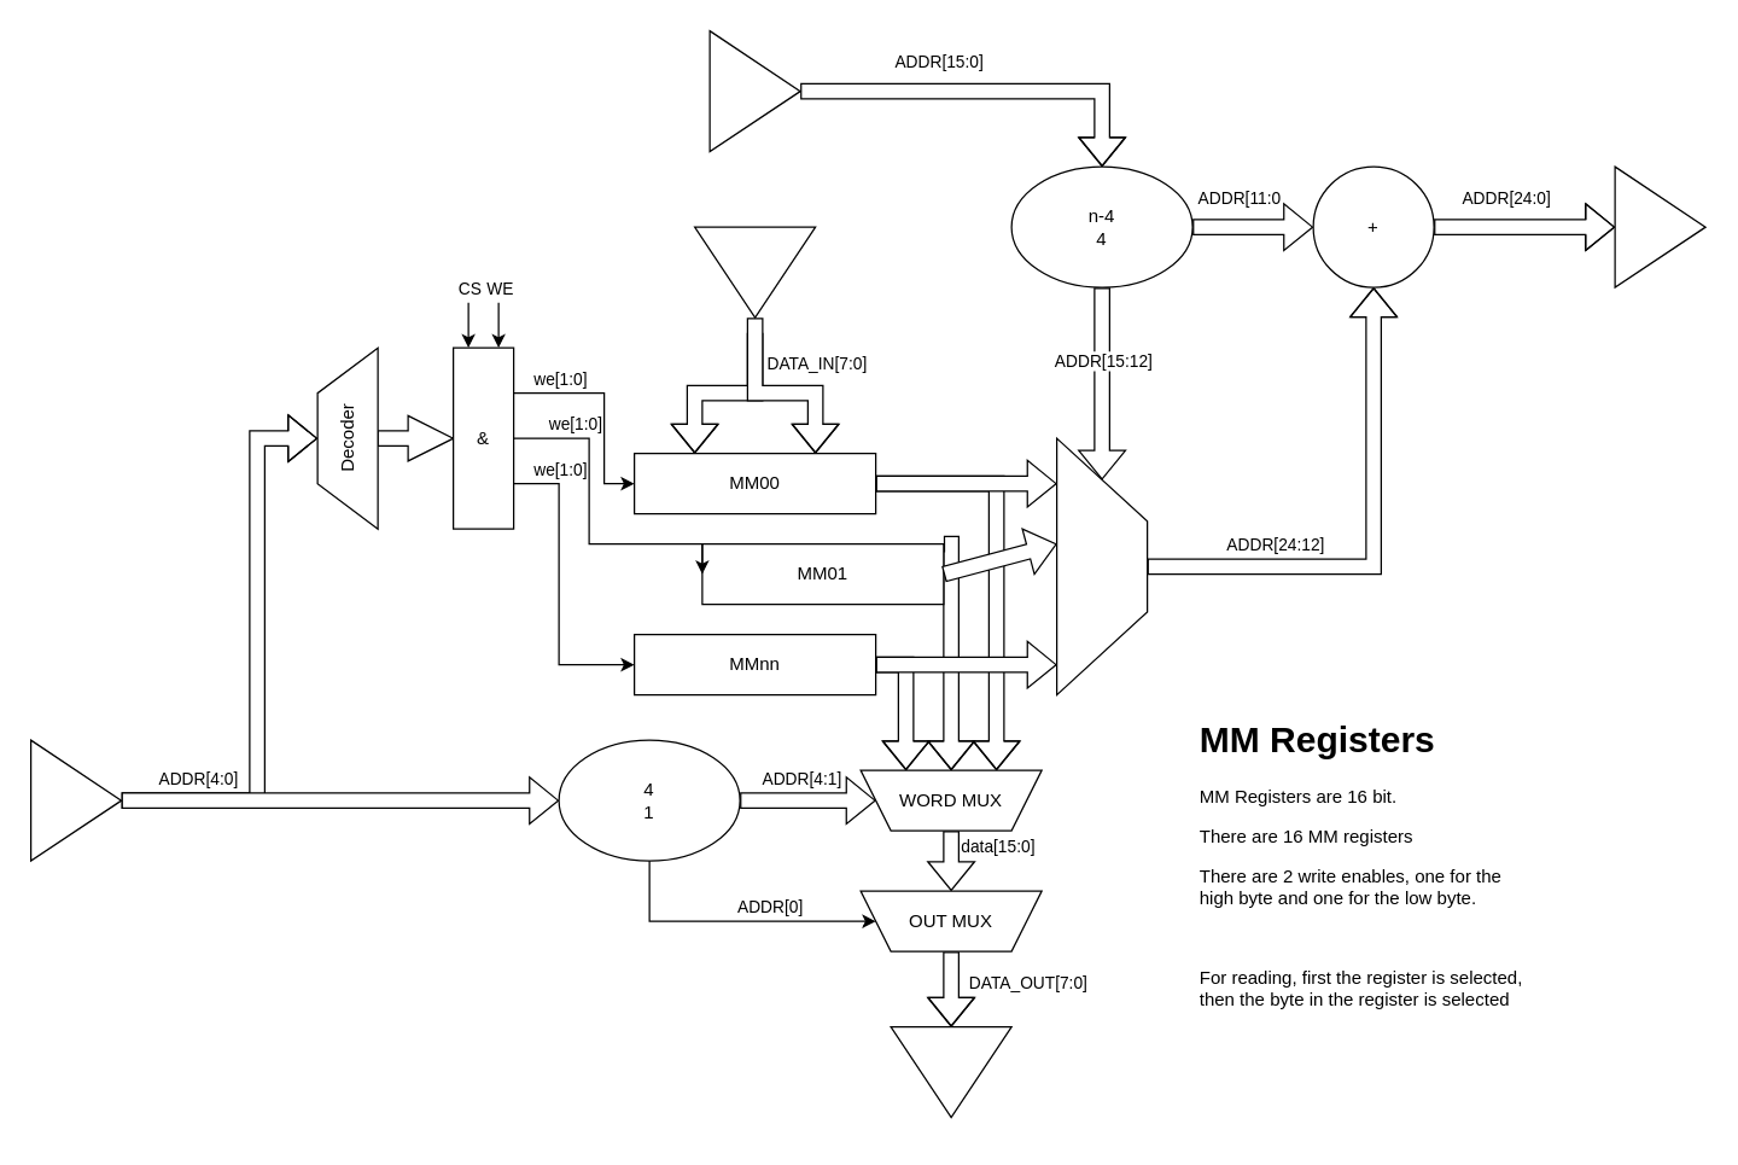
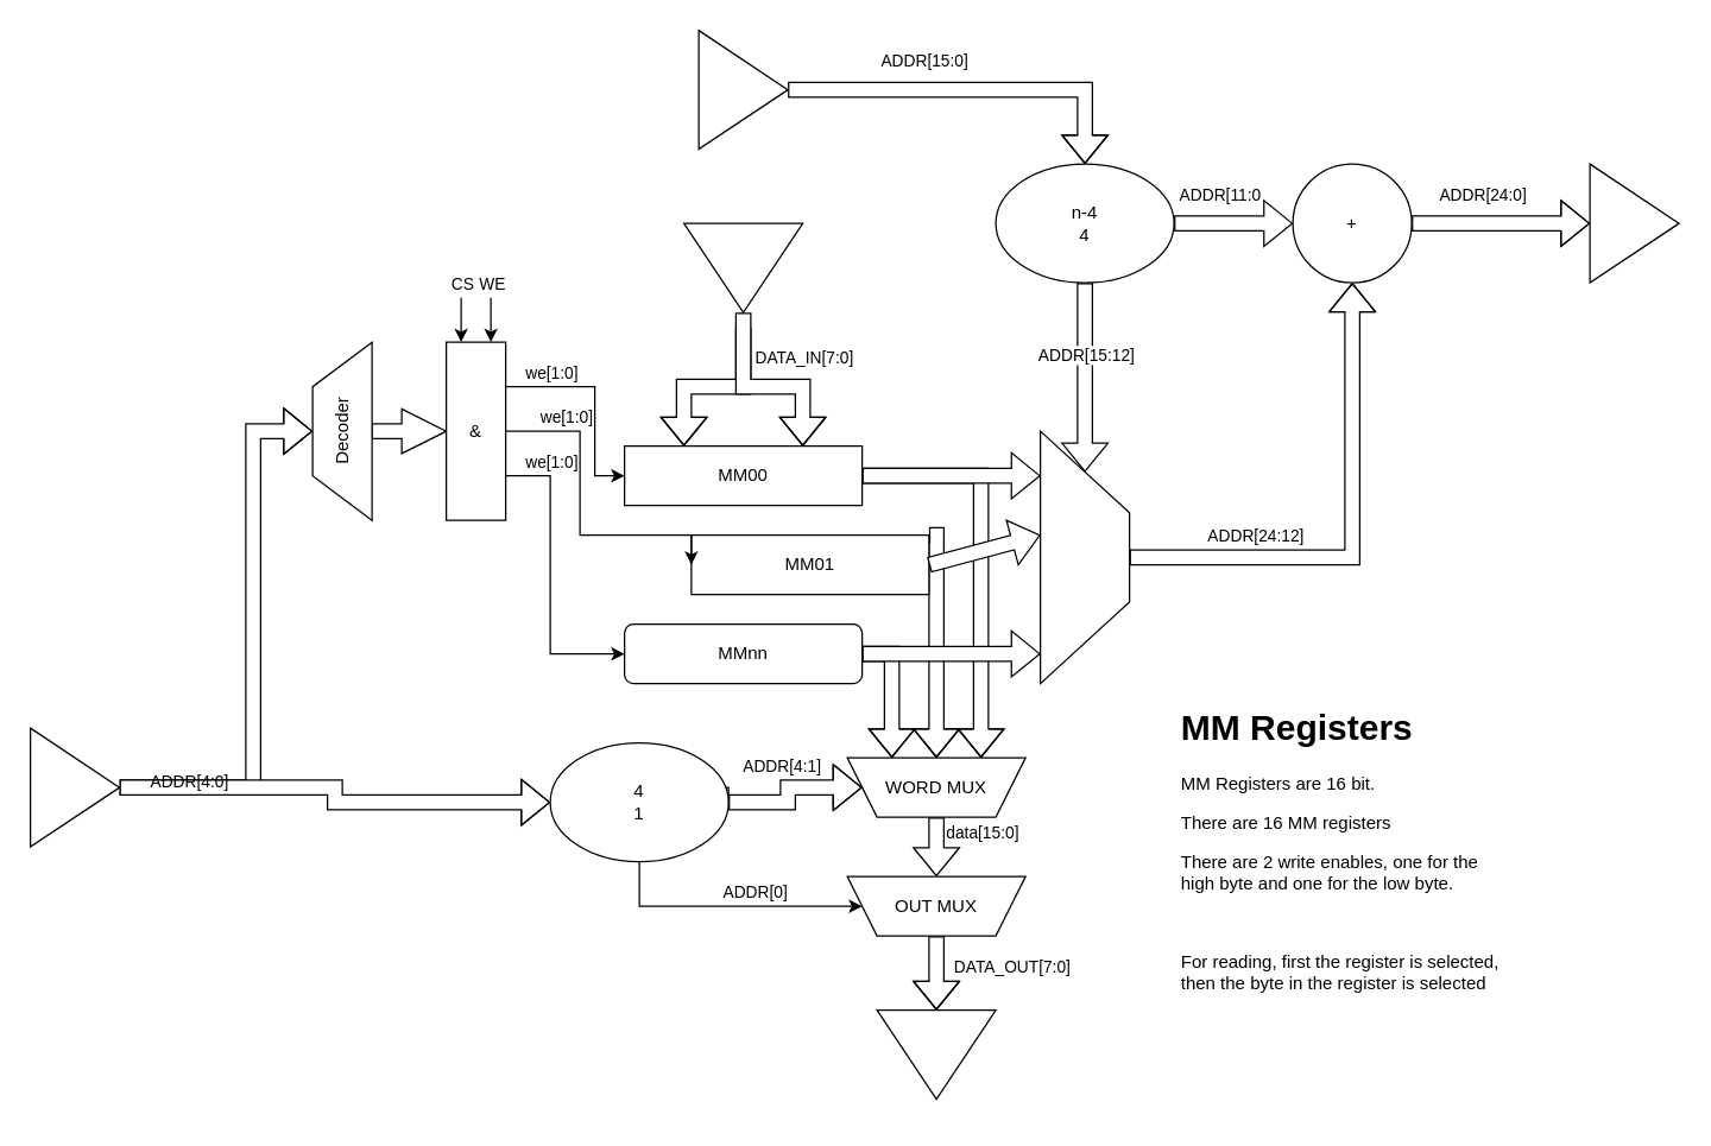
- <mxCell id="7" value="MMnn" style="rounded=0;whiteSpace=wrap;html=1;" vertex="1" parent="1"><mxGeometry x="420" y="420" width="160" height="40" as="geometry" /></mxCell>
+ <mxCell id="7" value="MMnn" style="whiteSpace=wrap;html=1;rounded=1;" vertex="1" parent="1"><mxGeometry x="420" y="420" width="160" height="40" as="geometry" /></mxCell>
- <mxCell id="55" value="4&lt;br&gt;1" style="ellipse;whiteSpace=wrap;html=1;" vertex="1" parent="1"><mxGeometry x="370" y="490" width="120" height="80" as="geometry" /></mxCell>
+ <mxCell id="55" value="4&lt;br&gt;1" style="ellipse;whiteSpace=wrap;html=1;" vertex="1" parent="1"><mxGeometry x="370" y="500" width="120" height="80" as="geometry" /></mxCell>
